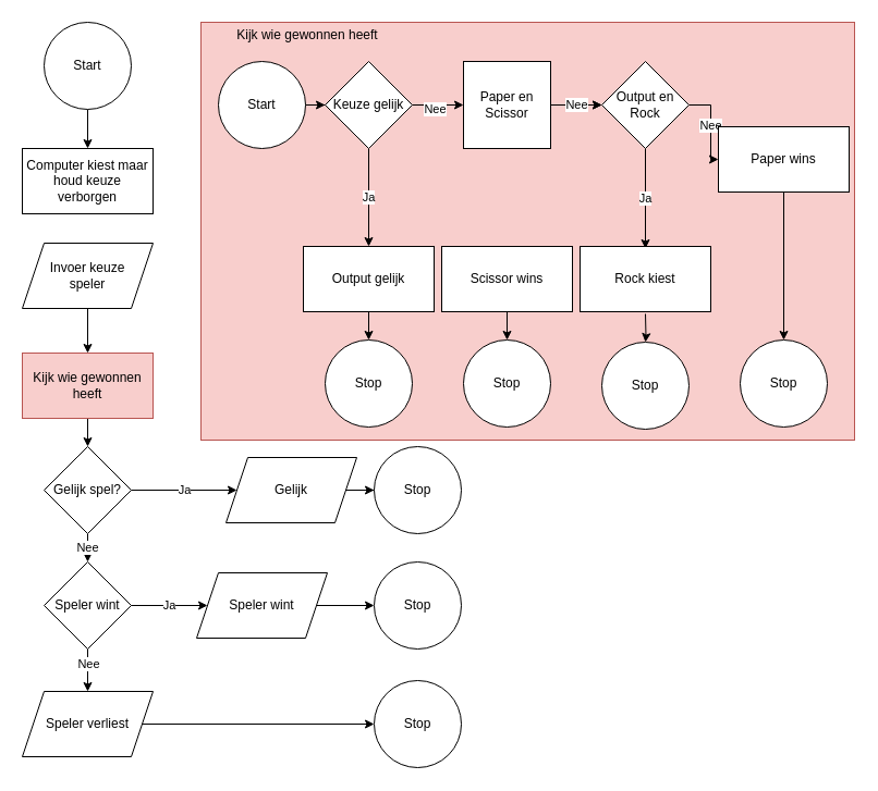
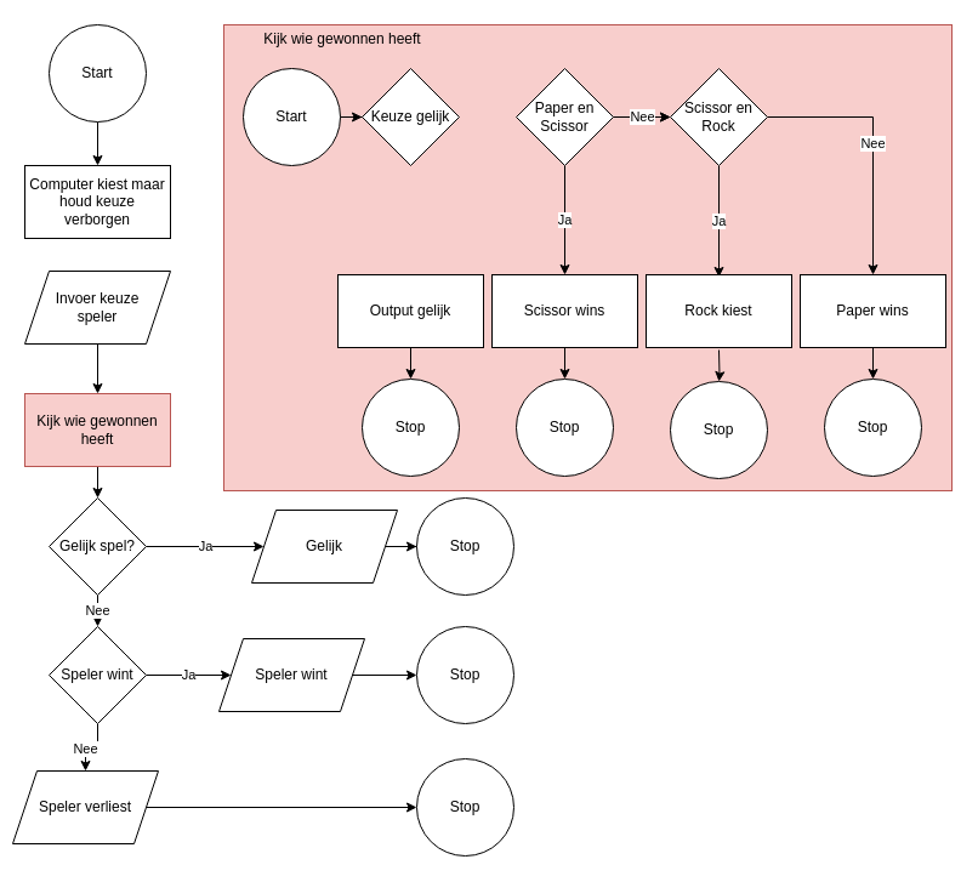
- <mxCell id="31" value="" style="edgeStyle=orthogonalEdgeStyle;rounded=0;orthogonalLoop=1;jettySize=auto;html=1;" edge="1" parent="1" source="33" target="39"><mxGeometry relative="1" as="geometry" /></mxCell>
- <mxCell id="32" value="Nee" style="edgeLabel;html=1;align=center;verticalAlign=middle;resizable=0;points=[];" vertex="1" connectable="0" parent="31"><mxGeometry x="-0.149" y="-3" relative="1" as="geometry"><mxPoint as="offset" /></mxGeometry></mxCell>
- <mxCell id="39" value="Paper en Scissor" style="whiteSpace=wrap;html=1;rounded=0;" vertex="1" parent="1"><mxGeometry x="425" y="56" width="80" height="80" as="geometry" /></mxCell>
+ <mxCell id="39" value="Paper en Scissor" style="rhombus;whiteSpace=wrap;html=1;" vertex="1" parent="1"><mxGeometry x="425" y="56" width="80" height="80" as="geometry" /></mxCell>
- <mxCell id="45" value="Output en Rock" style="rhombus;whiteSpace=wrap;html=1;" vertex="1" parent="1"><mxGeometry x="552" y="56" width="80" height="80" as="geometry" /></mxCell>
+ <mxCell id="45" value="Scissor en Rock" style="rhombus;whiteSpace=wrap;html=1;" vertex="1" parent="1"><mxGeometry x="552" y="56" width="80" height="80" as="geometry" /></mxCell>
- <mxCell id="50" value="Paper wins" style="whiteSpace=wrap;html=1;" vertex="1" parent="1"><mxGeometry x="659" y="116" width="120" height="60" as="geometry" /></mxCell>
+ <mxCell id="50" value="Paper wins" style="whiteSpace=wrap;html=1;" vertex="1" parent="1"><mxGeometry x="659" y="226" width="120" height="60" as="geometry" /></mxCell>
- <mxCell id="30" value="Ja" style="edgeStyle=orthogonalEdgeStyle;rounded=0;orthogonalLoop=1;jettySize=auto;html=1;" edge="1" parent="1" source="33" target="35"><mxGeometry relative="1" as="geometry" /></mxCell>
+ <mxCell id="36" value="Ja" style="edgeStyle=orthogonalEdgeStyle;rounded=0;orthogonalLoop=1;jettySize=auto;html=1;" edge="1" parent="1" source="39" target="41"><mxGeometry relative="1" as="geometry" /></mxCell>
- <mxCell id="25" value="Speler verliest" style="shape=parallelogram;perimeter=parallelogramPerimeter;whiteSpace=wrap;html=1;fixedSize=1;" vertex="1" parent="1"><mxGeometry x="20" y="635" width="120" height="60" as="geometry" /></mxCell>
+ <mxCell id="25" value="Speler verliest" style="shape=parallelogram;perimeter=parallelogramPerimeter;whiteSpace=wrap;html=1;fixedSize=1;" vertex="1" parent="1"><mxGeometry x="10" y="635" width="120" height="60" as="geometry" /></mxCell>
